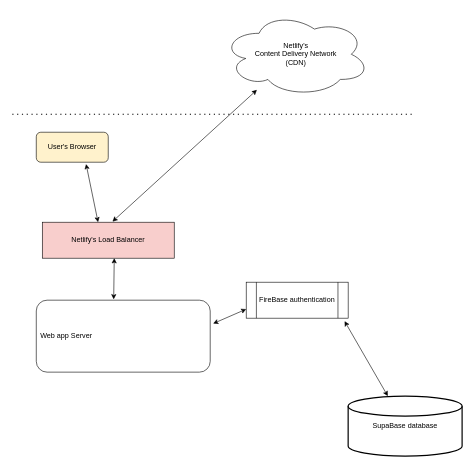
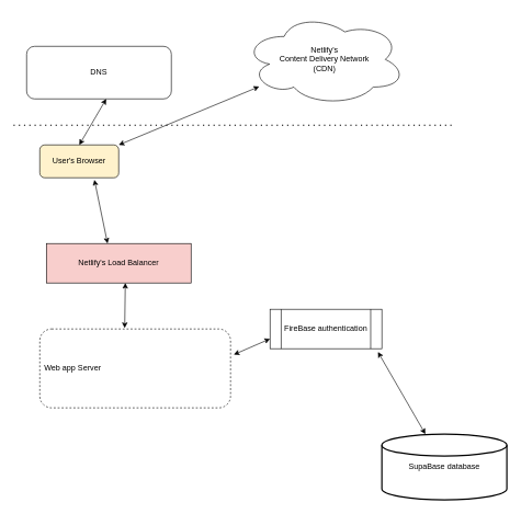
+ <mxCell id="3" value="DNS" style="rounded=1;whiteSpace=wrap;html=1;" vertex="1" parent="1"><mxGeometry x="40" y="70" width="220" height="80" as="geometry" /></mxCell>
+ <mxCell id="5" value="" style="endArrow=classic;startArrow=classic;html=1;rounded=0;exitX=1;exitY=0;exitDx=0;exitDy=0;" edge="1" parent="1" source="2" target="4"><mxGeometry width="50" height="50" relative="1" as="geometry"><mxPoint x="390" y="210" as="sourcePoint" /><mxPoint x="430" y="160" as="targetPoint" /></mxGeometry></mxCell>
+ <mxCell id="16" value="" style="endArrow=classic;startArrow=classic;html=1;rounded=0;exitX=0.5;exitY=0;exitDx=0;exitDy=0;entryX=0.55;entryY=1;entryDx=0;entryDy=0;entryPerimeter=0;" edge="1" parent="1" source="2" target="3"><mxGeometry width="50" height="50" relative="1" as="geometry"><mxPoint x="350" y="70" as="sourcePoint" /><mxPoint x="400" y="20" as="targetPoint" /></mxGeometry></mxCell>
- <mxCell id="8" value="" style="endArrow=classic;startArrow=classic;html=1;rounded=0;exitX=0.532;exitY=-0.017;exitDx=0;exitDy=0;exitPerimeter=0;" edge="1" parent="1" source="6" target="4"><mxGeometry width="50" height="50" relative="1" as="geometry"><mxPoint x="390" y="390" as="sourcePoint" /><mxPoint x="440" y="340" as="targetPoint" /></mxGeometry></mxCell>
- <mxCell id="9" value="Web app Server&amp;nbsp;" style="rounded=1;whiteSpace=wrap;html=1;align=left;spacingLeft=5;" vertex="1" parent="1"><mxGeometry x="60" y="500" width="290" height="120" as="geometry" /></mxCell>
+ <mxCell id="9" value="Web app Server&amp;nbsp;" style="rounded=1;whiteSpace=wrap;html=1;align=left;spacingLeft=5;dashed=1;" vertex="1" parent="1"><mxGeometry x="60" y="500" width="290" height="120" as="geometry" /></mxCell>
